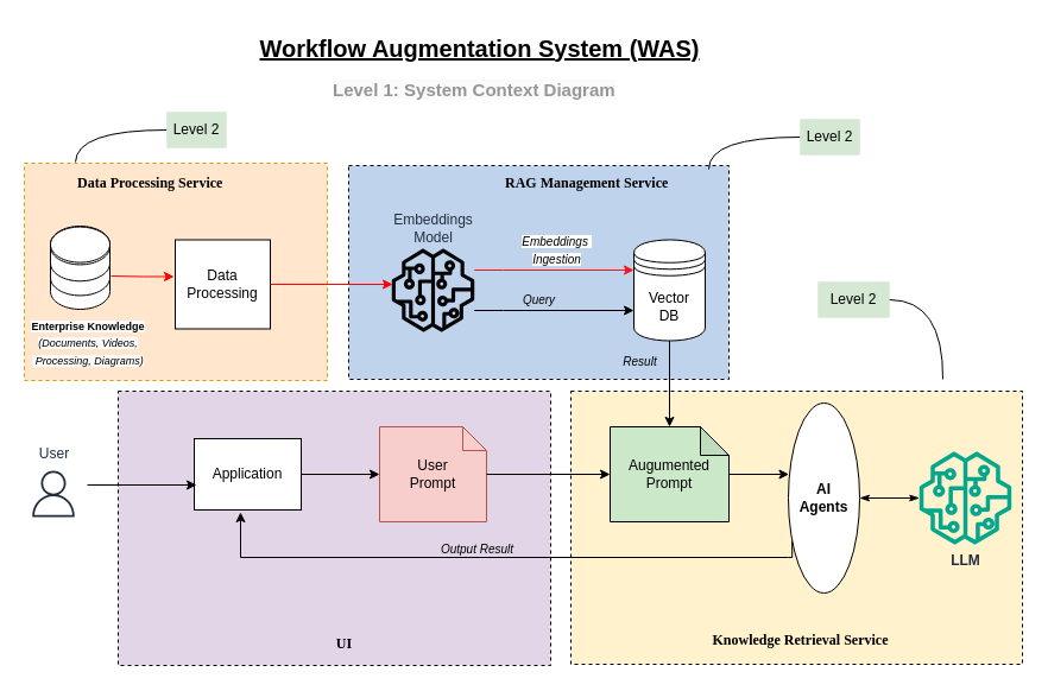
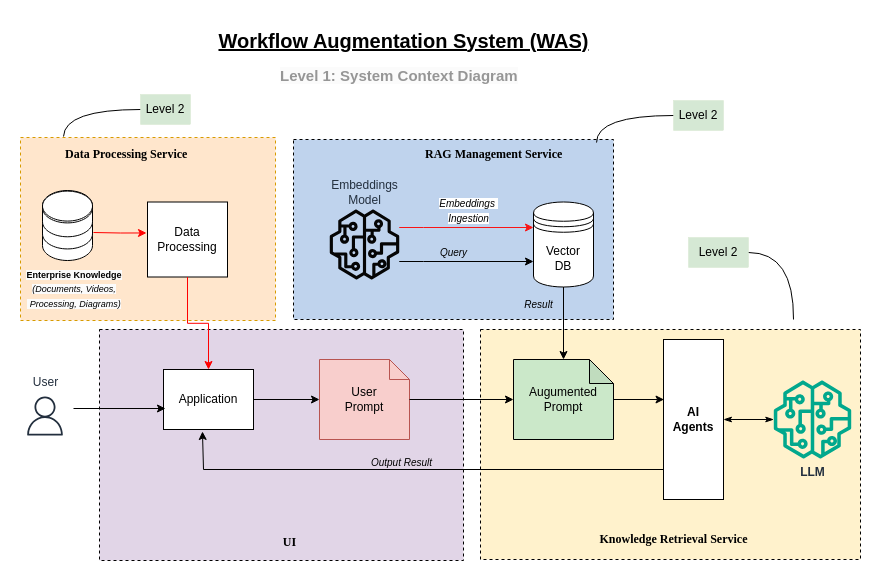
- <mxCell id="45" style="edgeStyle=orthogonalEdgeStyle;rounded=0;orthogonalLoop=1;jettySize=auto;html=1;entryX=0.011;entryY=0.429;entryDx=0;entryDy=0;entryPerimeter=0;strokeColor=#ff0000;" parent="1" source="21" target="8" edge="1"><mxGeometry relative="1" as="geometry" /></mxCell>
+ <mxCell id="45" style="edgeStyle=orthogonalEdgeStyle;rounded=0;orthogonalLoop=1;jettySize=auto;html=1;strokeColor=#ff0000;" parent="1" source="21" target="27" edge="1"><mxGeometry relative="1" as="geometry" /></mxCell>
- <mxCell id="12" value="&lt;b&gt;AI&lt;br&gt;Agents&lt;/b&gt;" style="ellipse;whiteSpace=wrap;html=1;" parent="1" vertex="1"><mxGeometry x="663" y="339" width="60" height="160" as="geometry" /></mxCell>
+ <mxCell id="12" value="&lt;b&gt;AI&lt;br&gt;Agents&lt;/b&gt;" style="rounded=0;whiteSpace=wrap;html=1;" parent="1" vertex="1"><mxGeometry x="663" y="339" width="60" height="160" as="geometry" /></mxCell>
